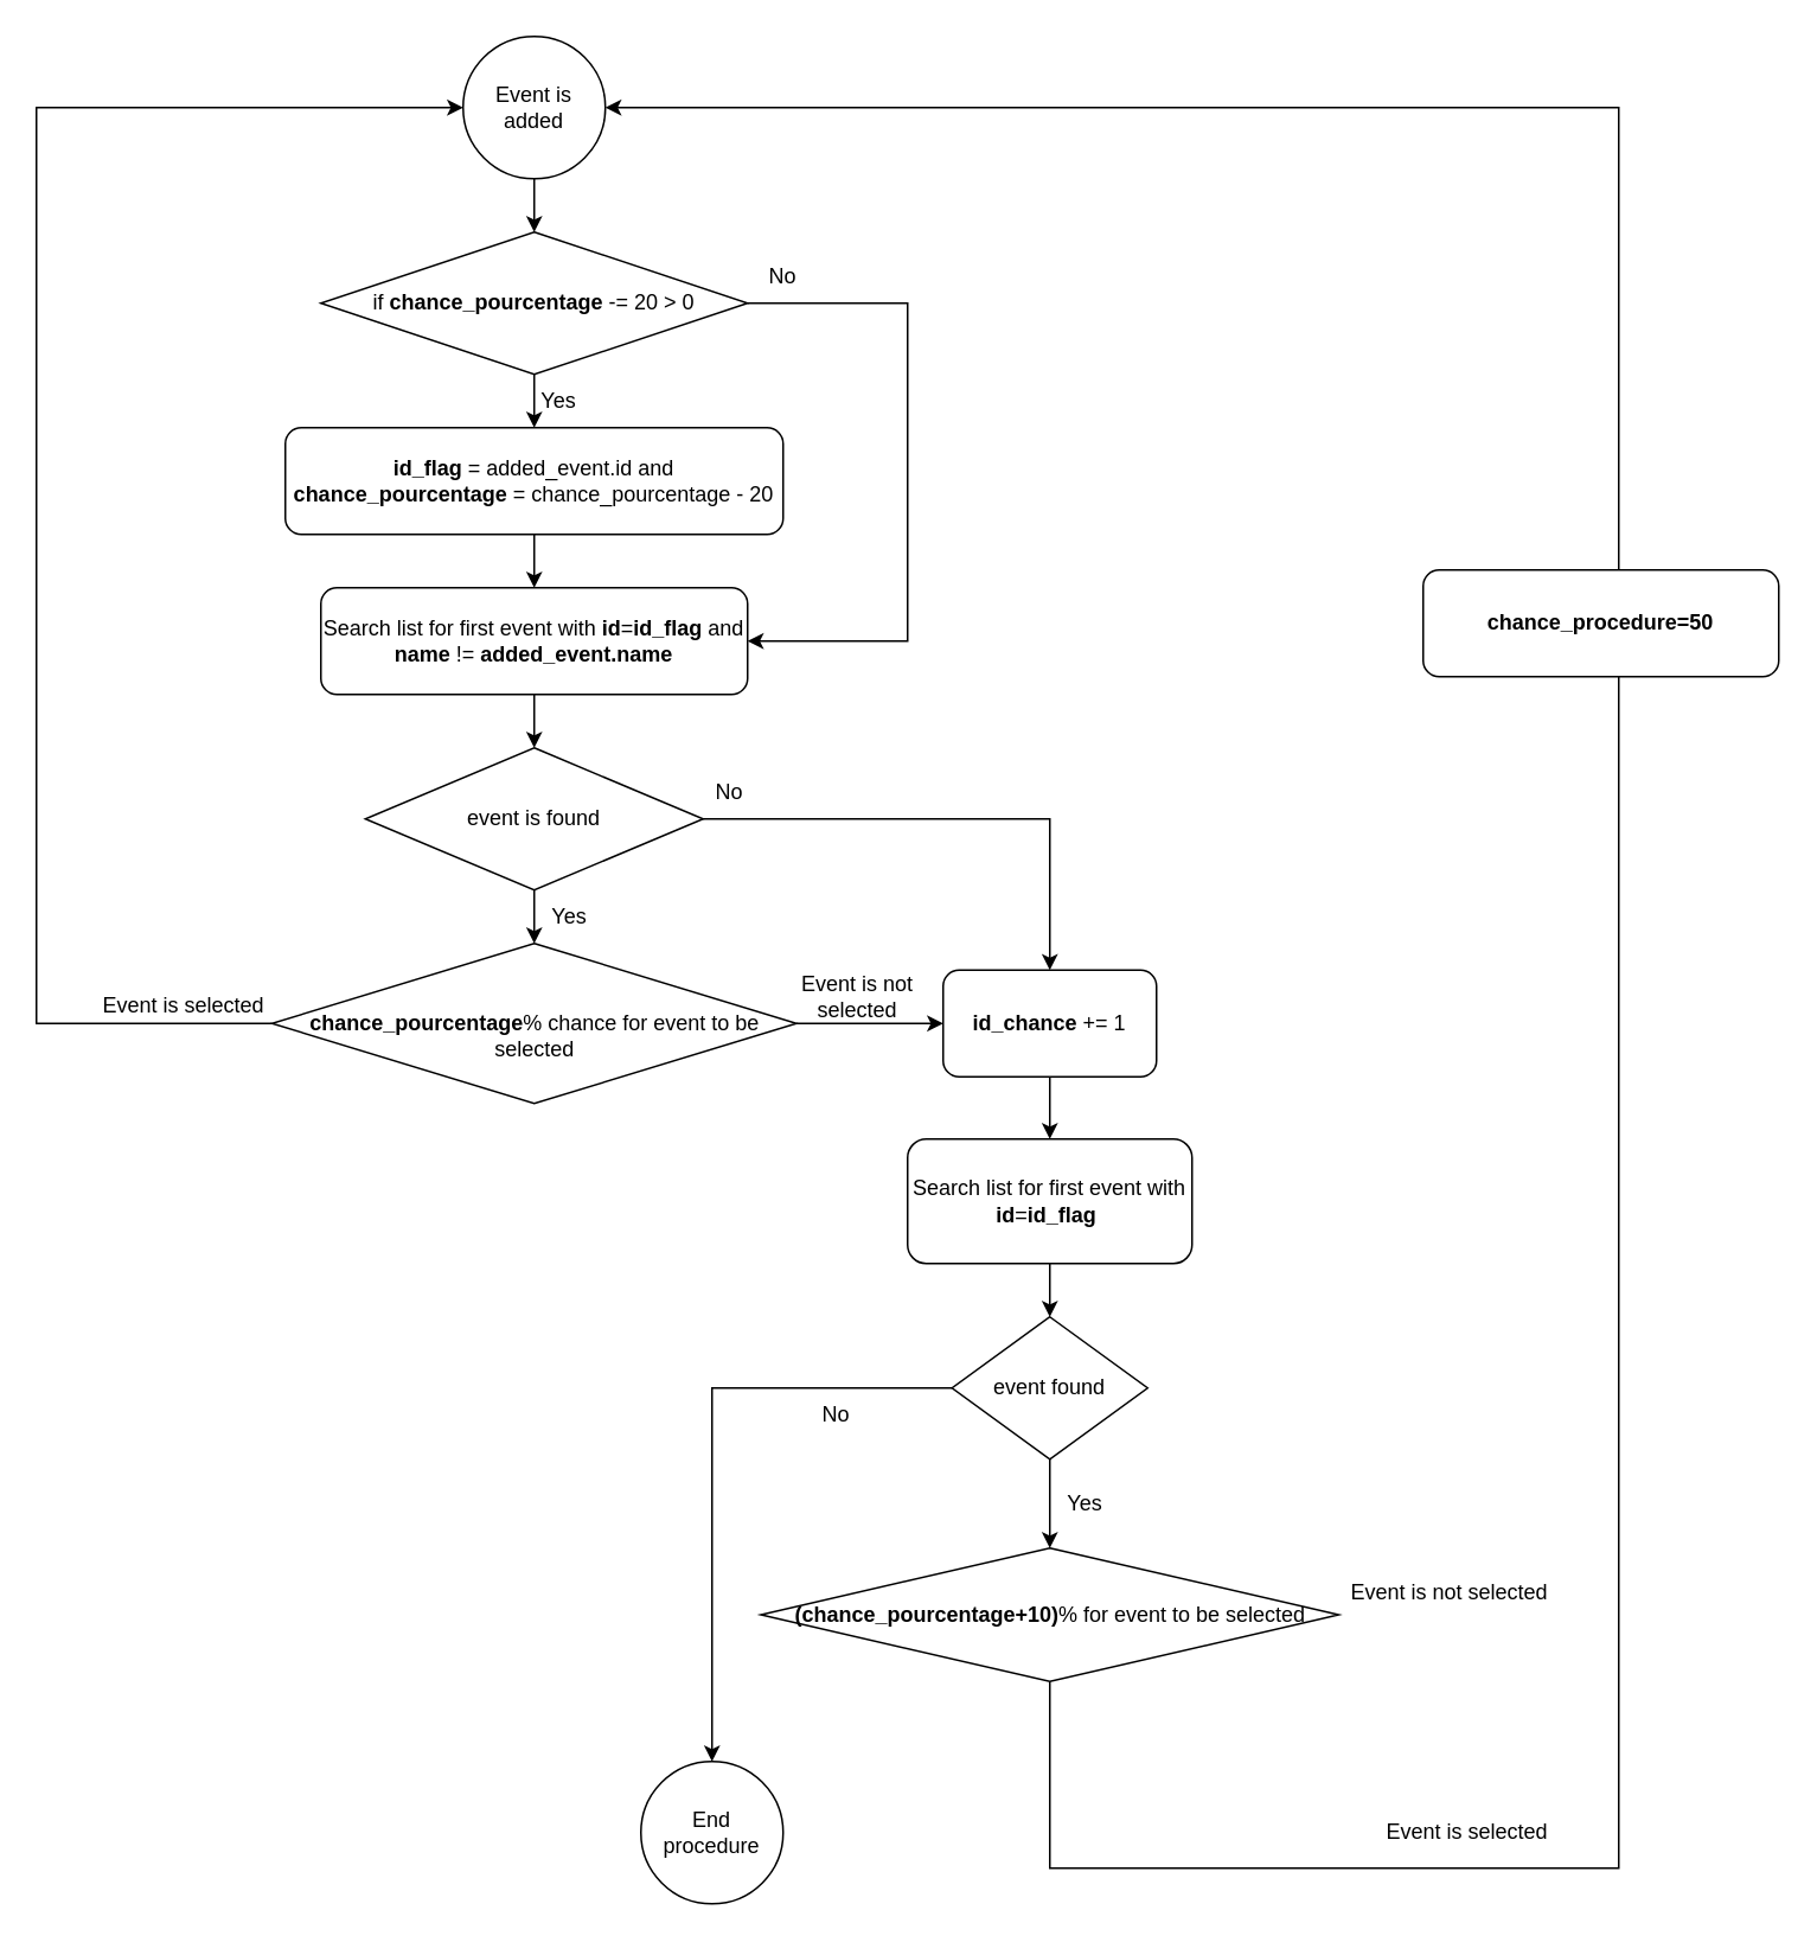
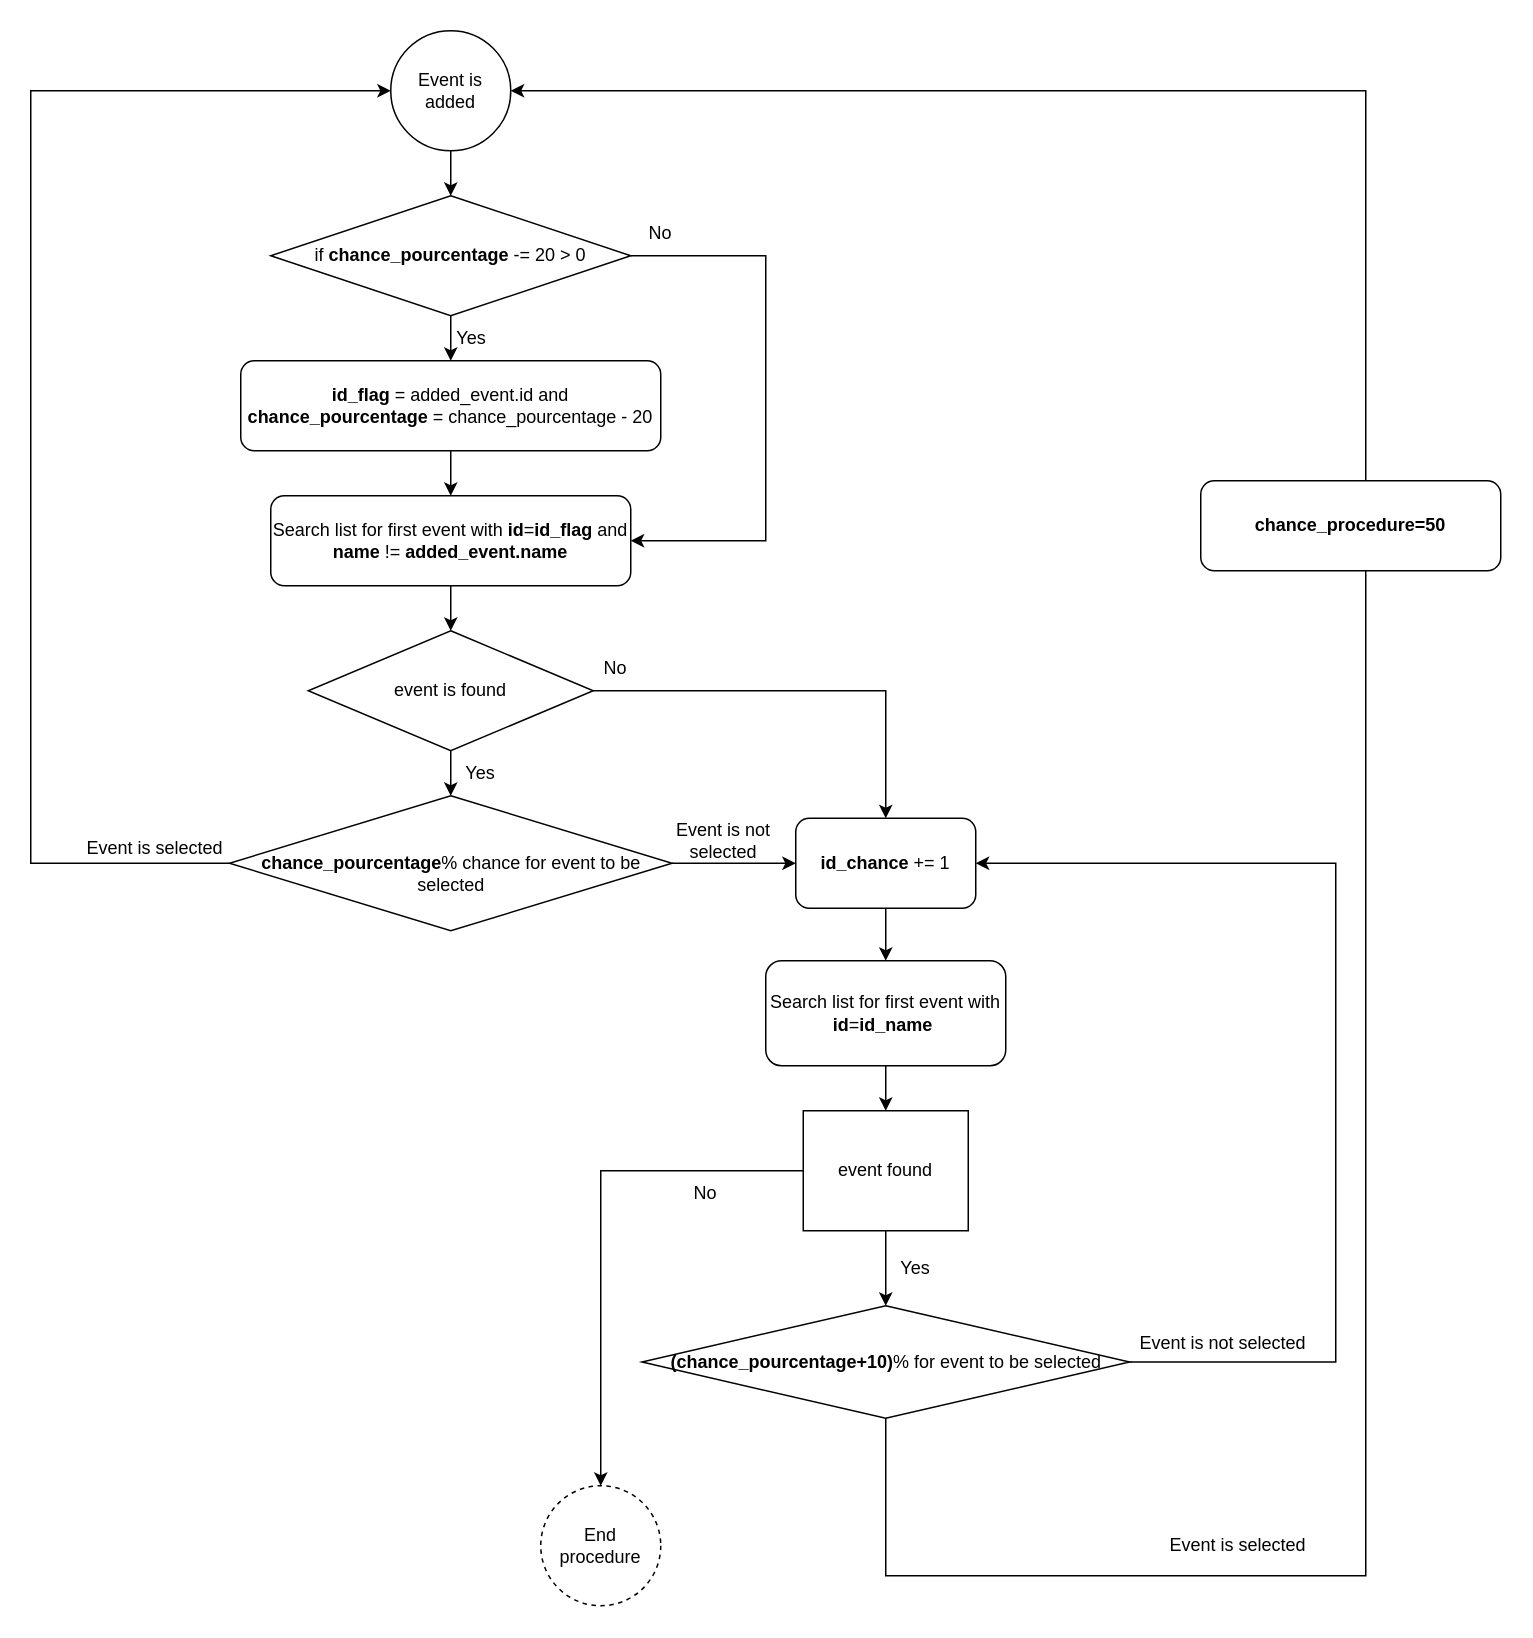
- <mxCell id="26" value="Search list for first event with &lt;b&gt;id&lt;/b&gt;=&lt;b&gt;id_flag&lt;/b&gt;&amp;nbsp;" style="rounded=1;whiteSpace=wrap;html=1;" vertex="1" parent="1"><mxGeometry x="510" y="640" width="160" height="70" as="geometry" /></mxCell>
+ <mxCell id="26" value="Search list for first event with &lt;b&gt;id&lt;/b&gt;=&lt;b&gt;id_name&lt;/b&gt;&amp;nbsp;" style="rounded=1;whiteSpace=wrap;html=1;" vertex="1" parent="1"><mxGeometry x="510" y="640" width="160" height="70" as="geometry" /></mxCell>
+ <mxCell id="32" style="edgeStyle=orthogonalEdgeStyle;rounded=0;orthogonalLoop=1;jettySize=auto;html=1;entryX=1;entryY=0.5;entryDx=0;entryDy=0;" edge="1" parent="1" source="33" target="22"><mxGeometry relative="1" as="geometry"><Array as="points"><mxPoint x="890" y="908" /><mxPoint x="890" y="575" /></Array></mxGeometry></mxCell>
- <mxCell id="29" value="event found" style="rhombus;whiteSpace=wrap;html=1;" vertex="1" parent="1"><mxGeometry x="535" y="740" width="110" height="80" as="geometry" /></mxCell>
+ <mxCell id="29" value="event found" style="whiteSpace=wrap;html=1;rounded=0;" vertex="1" parent="1"><mxGeometry x="535" y="740" width="110" height="80" as="geometry" /></mxCell>
- <mxCell id="30" value="End procedure" style="ellipse;whiteSpace=wrap;html=1;aspect=fixed;" vertex="1" parent="1"><mxGeometry x="360" y="990" width="80" height="80" as="geometry" /></mxCell>
+ <mxCell id="30" value="End procedure" style="ellipse;whiteSpace=wrap;html=1;aspect=fixed;dashed=1;" vertex="1" parent="1"><mxGeometry x="360" y="990" width="80" height="80" as="geometry" /></mxCell>
